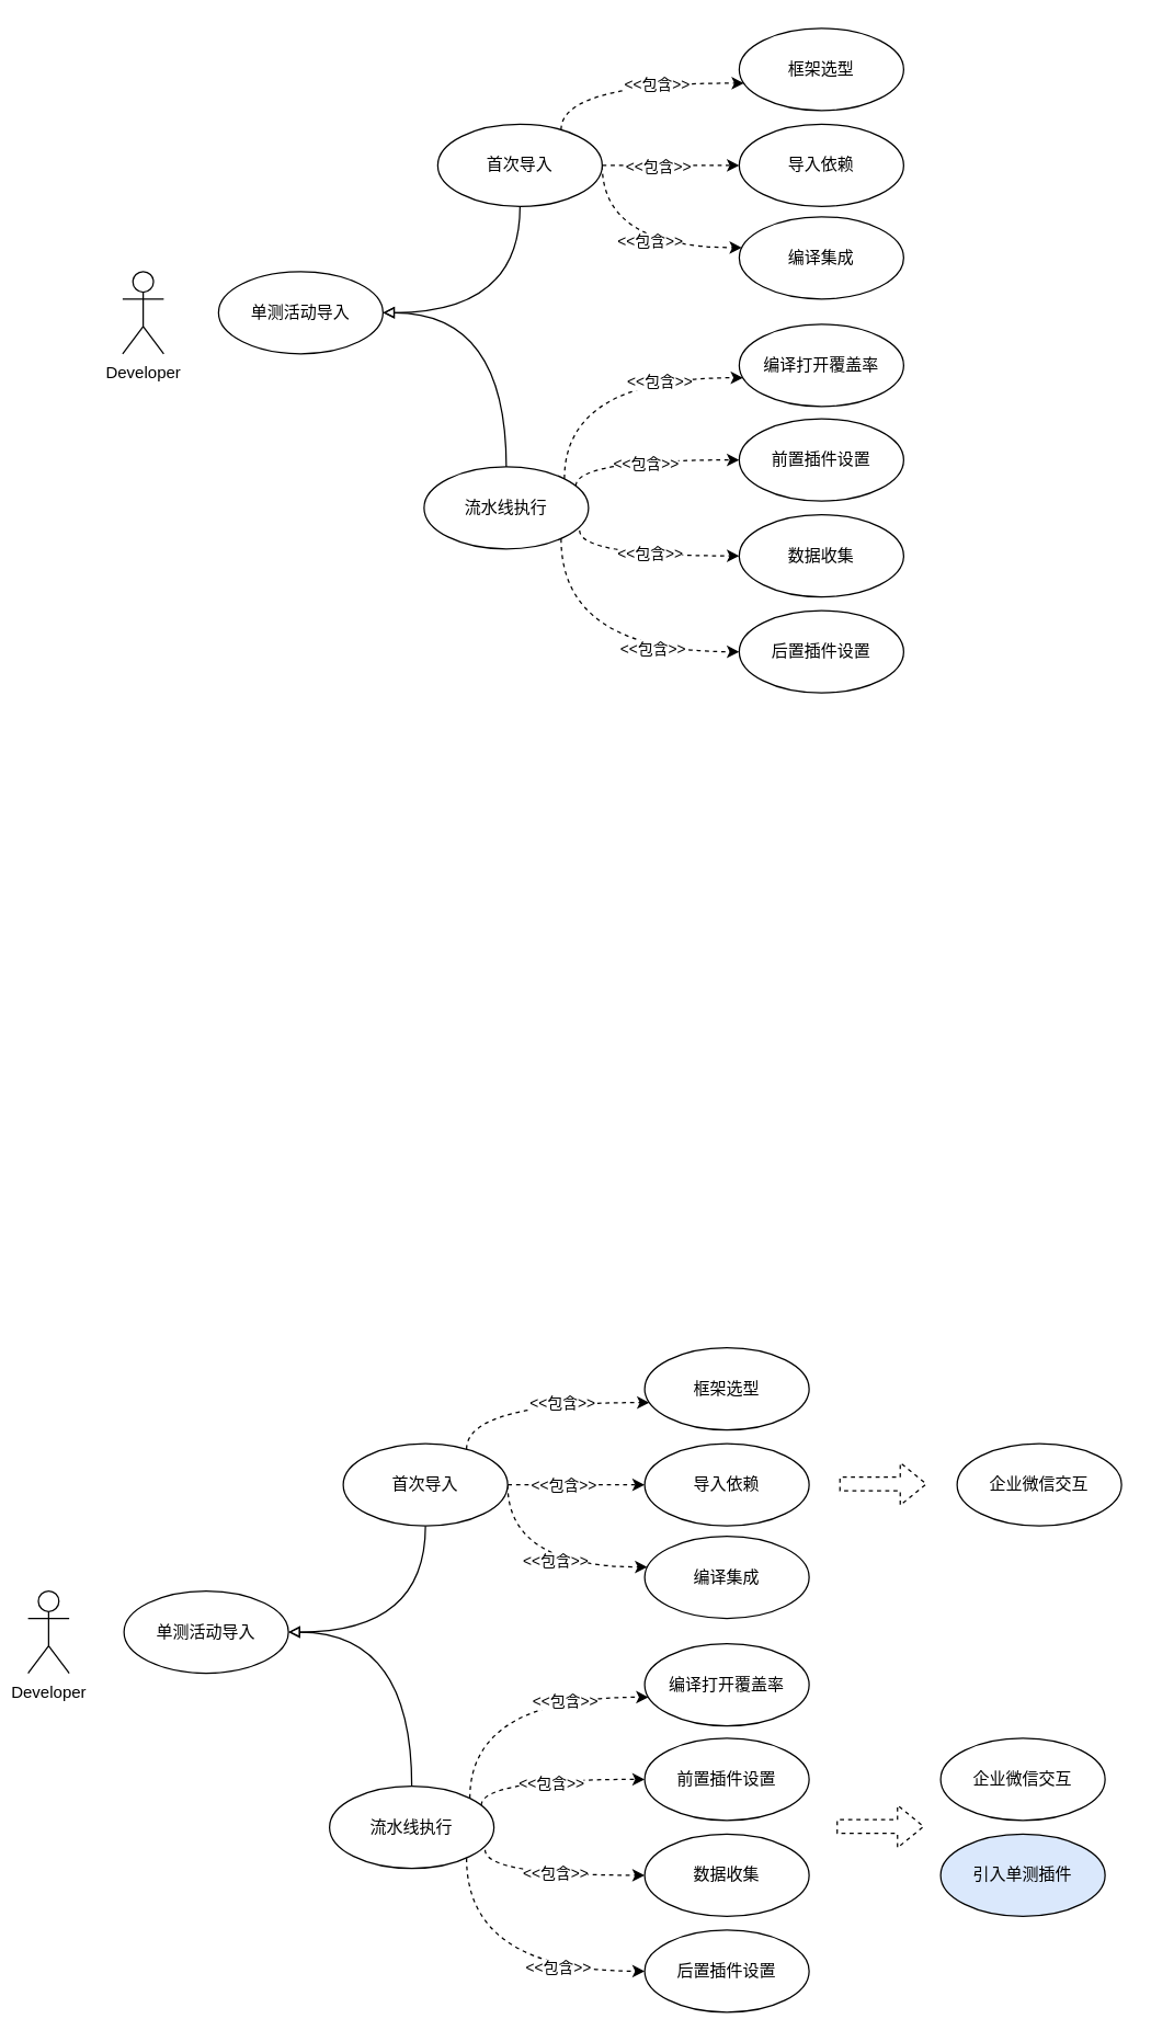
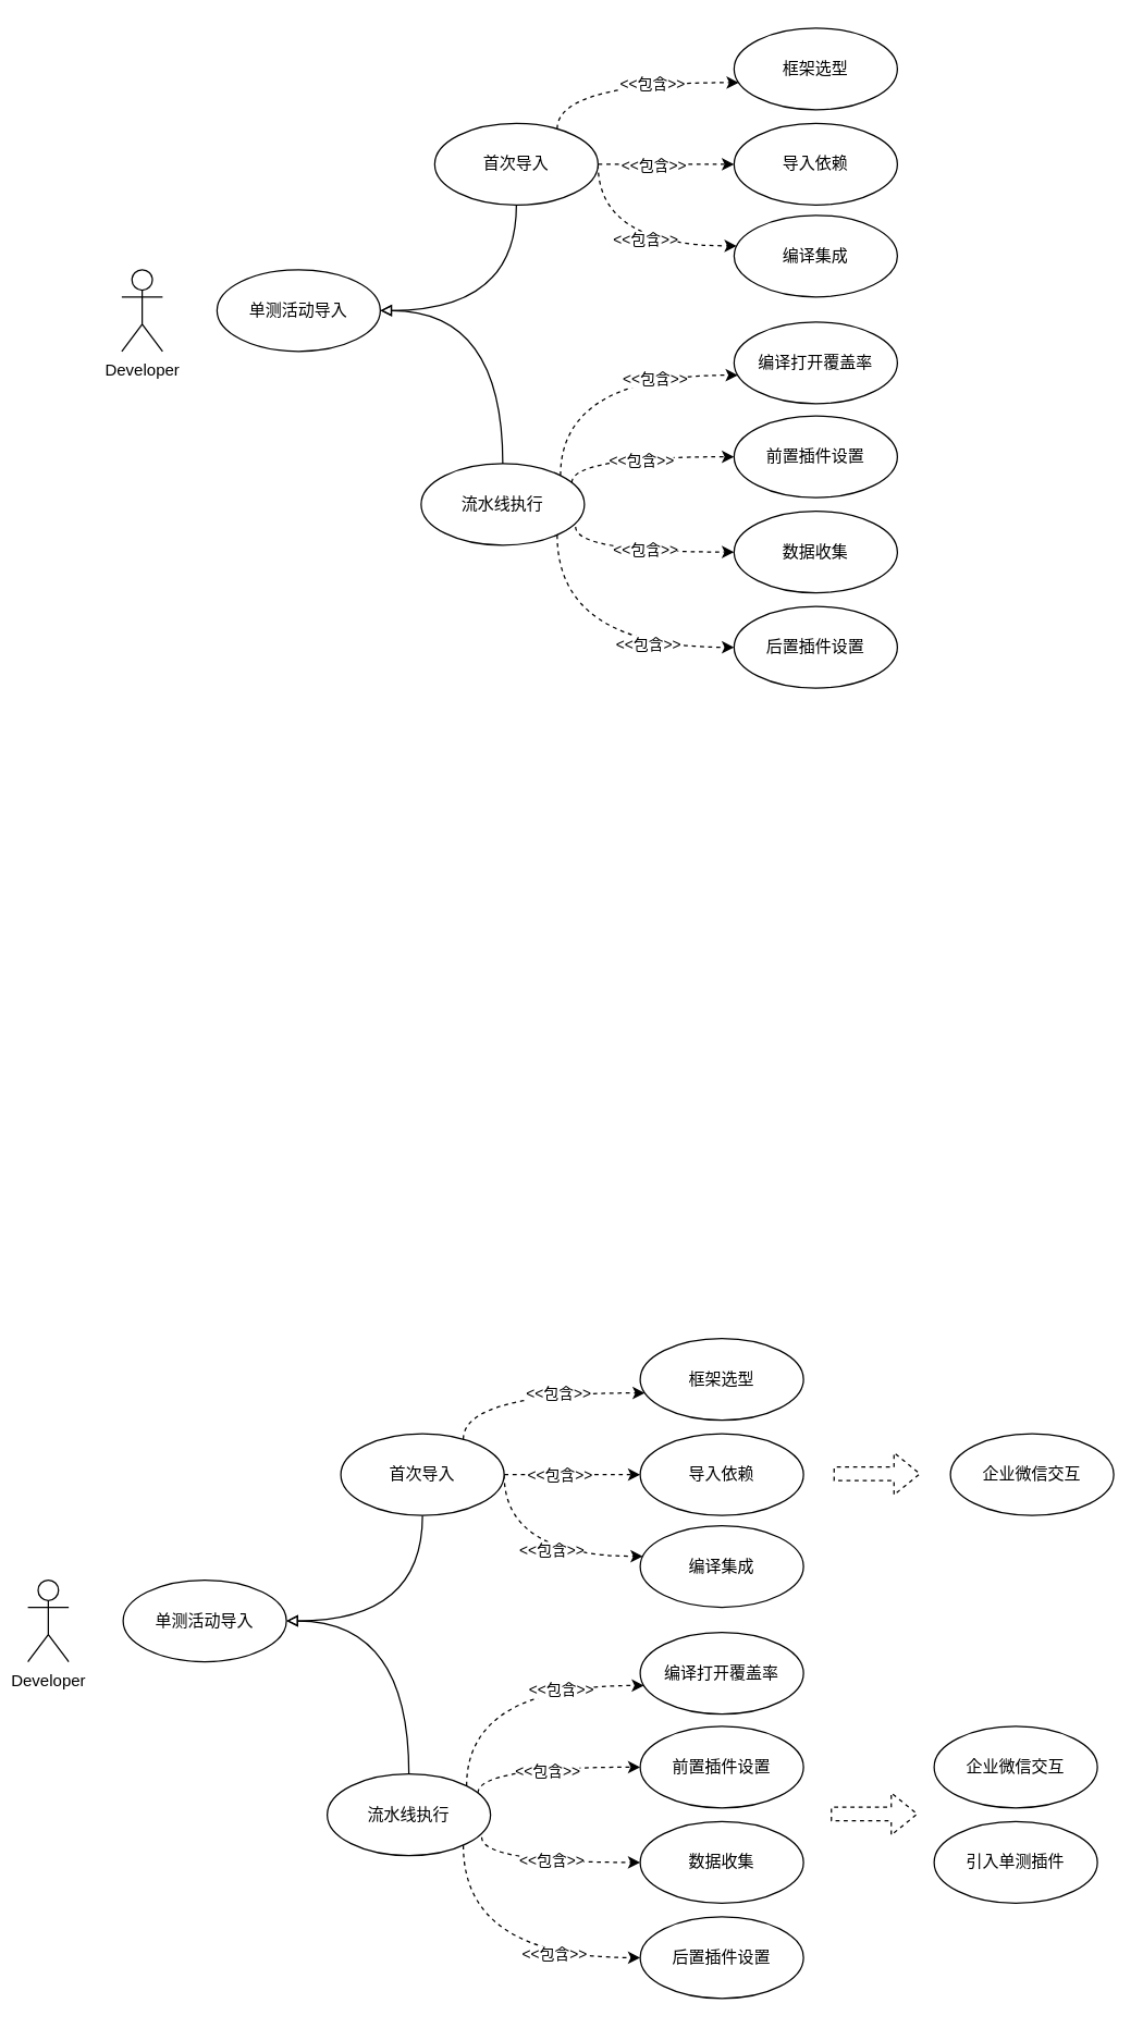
- <mxCell id="60" value="引入单测插件" style="ellipse;whiteSpace=wrap;html=1;fillColor=#dae8fc;" vertex="1" parent="1"><mxGeometry x="686" y="1338" width="120" height="60" as="geometry" /></mxCell>
+ <mxCell id="60" value="引入单测插件" style="ellipse;whiteSpace=wrap;html=1;" vertex="1" parent="1"><mxGeometry x="686" y="1338" width="120" height="60" as="geometry" /></mxCell>
